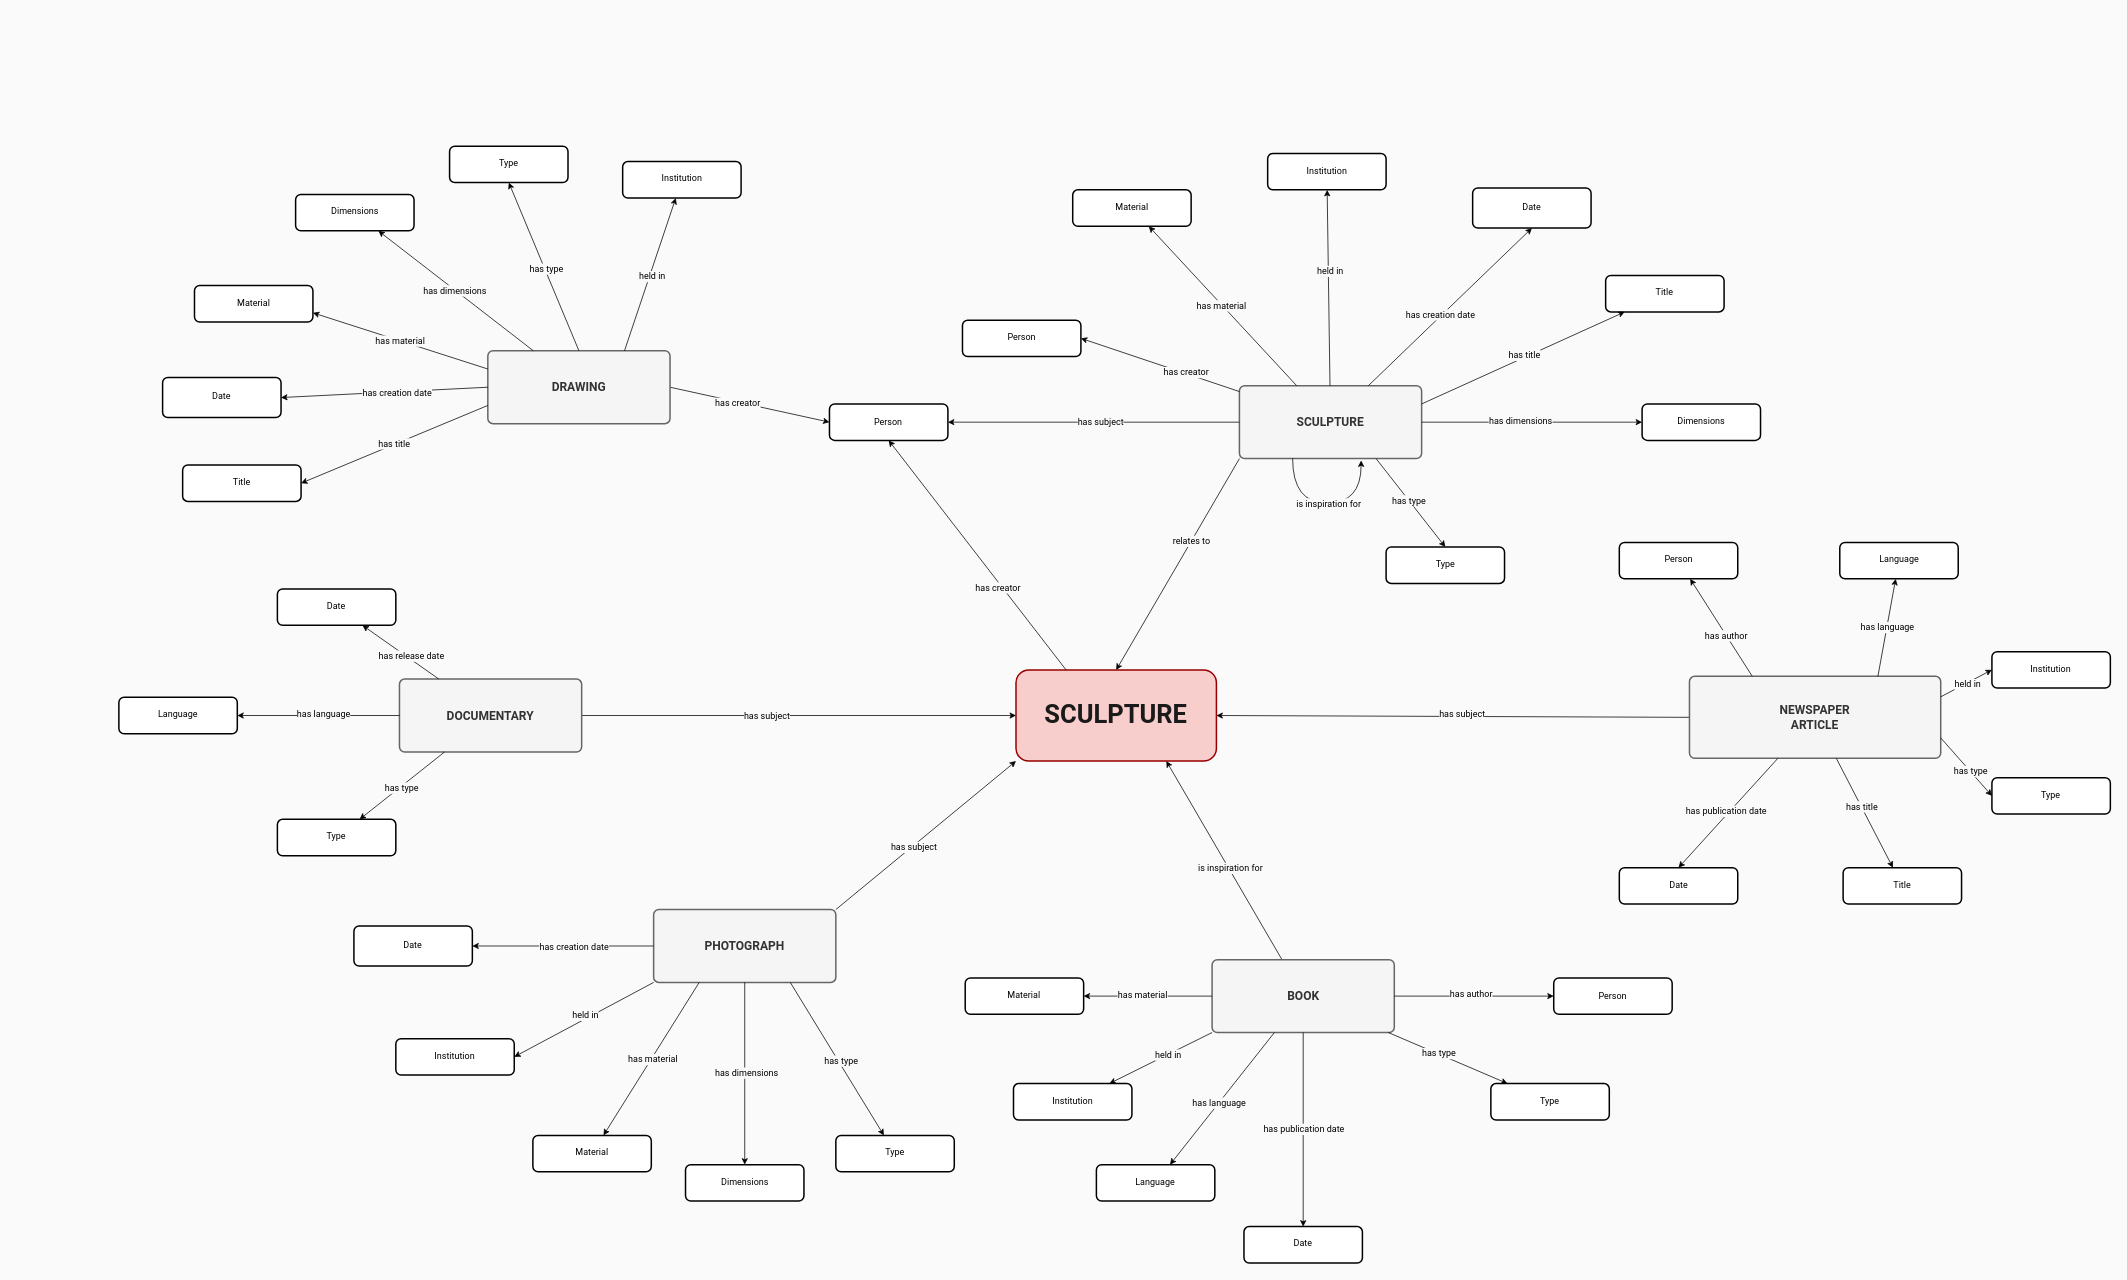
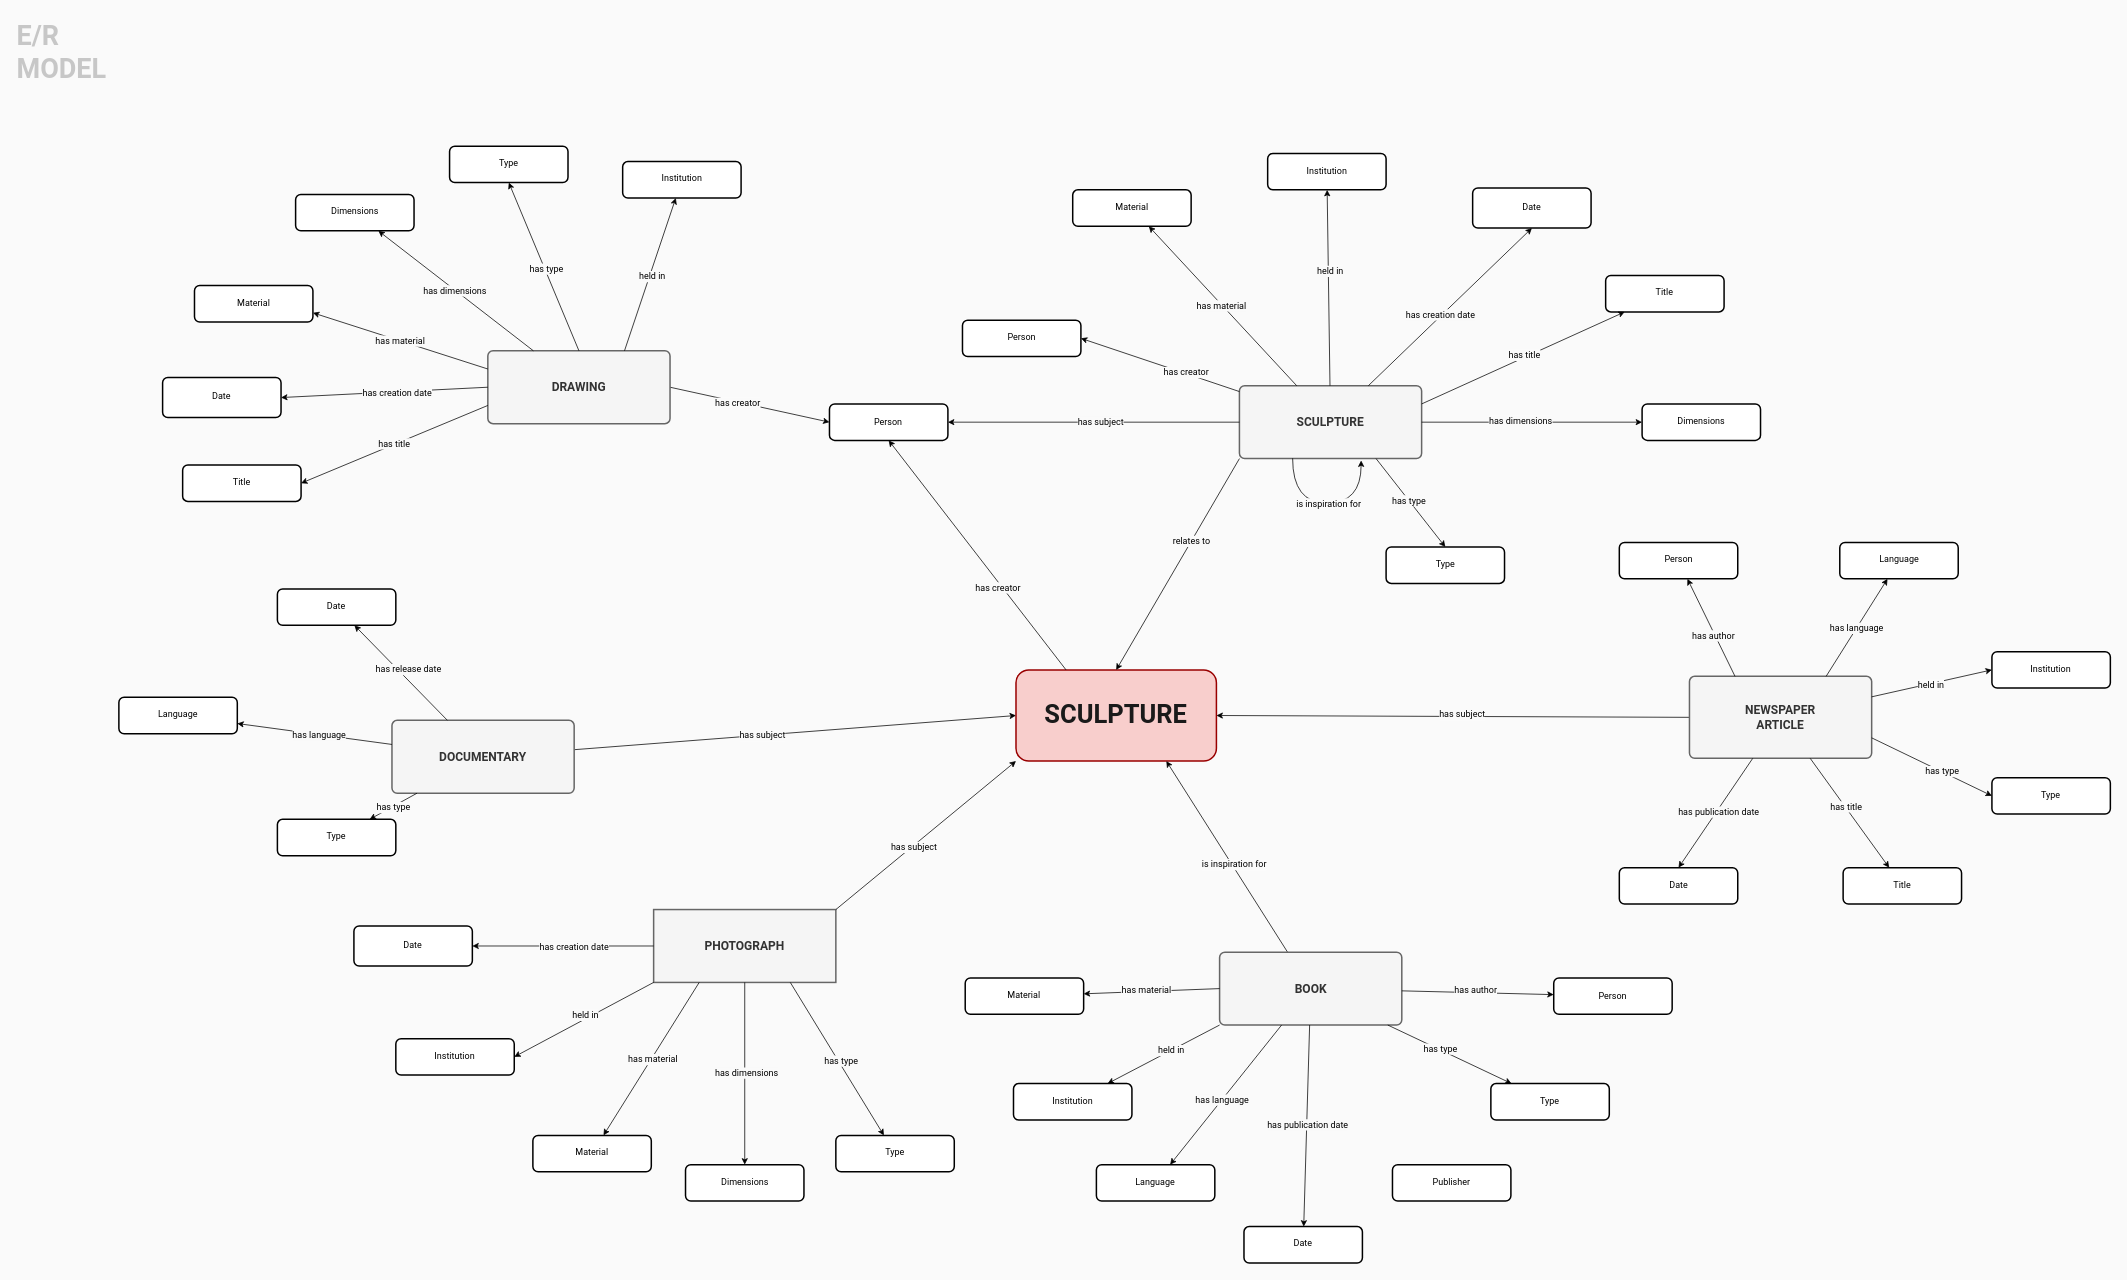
+ <mxCell id="3" value="&lt;div style=&quot;font-size: 36px;&quot;&gt;E/R&lt;/div&gt;&lt;div style=&quot;font-size: 36px;&quot;&gt;&lt;font style=&quot;font-size: 36px;&quot;&gt;MODEL&lt;/font&gt;&lt;/div&gt;" style="text;html=1;resizable=0;autosize=1;align=left;verticalAlign=middle;points=[];fillColor=none;strokeColor=none;rounded=0;shadow=0;glass=1;sketch=0;fillStyle=auto;fontFamily=Roboto;fontSource=https%3A%2F%2Ffonts.googleapis.com%2Fcss%3Ffamily%3DRoboto;fontSize=26;fontStyle=1;fontColor=#C7C7C7;" parent="1" vertex="1"><mxGeometry x="20" y="20" width="141" height="98" as="geometry" /></mxCell>
- <mxCell id="47" value="DOCUMENTARY" style="rounded=1;whiteSpace=wrap;html=1;absoluteArcSize=1;arcSize=14;strokeWidth=2;fontStyle=1;fontSize=16;fillColor=#f5f5f5;strokeColor=#666666;fontFamily=Roboto;fontSource=https%3A%2F%2Ffonts.googleapis.com%2Fcss%3Ffamily%3DRoboto;spacing=0;spacingBottom=3;fontColor=#333333;perimeterSpacing=0;shadow=0;spacingLeft=3;spacingRight=3;spacingTop=2;" parent="1" vertex="1"><mxGeometry x="532.124" y="904.589" width="242.938" height="97.175" as="geometry" /></mxCell>
+ <mxCell id="47" value="DOCUMENTARY" style="rounded=1;whiteSpace=wrap;html=1;absoluteArcSize=1;arcSize=14;strokeWidth=2;fontStyle=1;fontSize=16;fillColor=#f5f5f5;strokeColor=#666666;fontFamily=Roboto;fontSource=https%3A%2F%2Ffonts.googleapis.com%2Fcss%3Ffamily%3DRoboto;spacing=0;spacingBottom=3;fontColor=#333333;perimeterSpacing=0;shadow=0;spacingLeft=3;spacingRight=3;spacingTop=2;" parent="1" vertex="1"><mxGeometry x="522.124" y="959.589" width="242.938" height="97.175" as="geometry" /></mxCell>
- <mxCell id="73" value="NEWSPAPER&lt;br&gt;ARTICLE" style="rounded=1;whiteSpace=wrap;html=1;absoluteArcSize=1;arcSize=14;strokeWidth=2;fontSize=16;fontStyle=1;fillColor=#f5f5f5;strokeColor=#666666;fontColor=#333333;fontFamily=Roboto;fontSource=https%3A%2F%2Ffonts.googleapis.com%2Fcss%3Ffamily%3DRoboto;spacing=0;spacingBottom=3;perimeterSpacing=0;shadow=0;sketch=0;padding=10;spacingLeft=3;spacingRight=3;spacingTop=2;" parent="1" vertex="1"><mxGeometry x="2252.124" y="900.945" width="335" height="109.321" as="geometry" /></mxCell>
+ <mxCell id="73" value="NEWSPAPER&lt;br&gt;ARTICLE" style="rounded=1;whiteSpace=wrap;html=1;absoluteArcSize=1;arcSize=14;strokeWidth=2;fontSize=16;fontStyle=1;fillColor=#f5f5f5;strokeColor=#666666;fontColor=#333333;fontFamily=Roboto;fontSource=https%3A%2F%2Ffonts.googleapis.com%2Fcss%3Ffamily%3DRoboto;spacing=0;spacingBottom=3;perimeterSpacing=0;shadow=0;sketch=0;padding=10;spacingLeft=3;spacingRight=3;spacingTop=2;" parent="1" vertex="1"><mxGeometry x="2252.124" y="900.945" width="242.938" height="109.321" as="geometry" /></mxCell>
- <mxCell id="110" value="PHOTOGRAPH" style="rounded=1;whiteSpace=wrap;html=1;absoluteArcSize=1;arcSize=14;strokeWidth=2;fontStyle=1;fontSize=16;fillColor=#f5f5f5;strokeColor=#666666;fontFamily=Roboto;fontSource=https%3A%2F%2Ffonts.googleapis.com%2Fcss%3Ffamily%3DRoboto;spacing=0;spacingBottom=3;fontColor=#333333;perimeterSpacing=0;shadow=0;spacingLeft=3;spacingRight=3;spacingTop=2;" parent="1" vertex="1"><mxGeometry x="871.022" y="1211.903" width="242.938" height="97.175" as="geometry" /></mxCell>
+ <mxCell id="110" value="PHOTOGRAPH" style="whiteSpace=wrap;html=1;absoluteArcSize=1;arcSize=14;strokeWidth=2;fontStyle=1;fontSize=16;fillColor=#f5f5f5;strokeColor=#666666;fontFamily=Roboto;fontSource=https%3A%2F%2Ffonts.googleapis.com%2Fcss%3Ffamily%3DRoboto;spacing=0;spacingBottom=3;fontColor=#333333;perimeterSpacing=0;shadow=0;spacingLeft=3;spacingRight=3;spacingTop=2;rounded=0;" parent="1" vertex="1"><mxGeometry x="871.022" y="1211.903" width="242.938" height="97.175" as="geometry" /></mxCell>
- <mxCell id="56" value="BOOK" style="rounded=1;whiteSpace=wrap;html=1;absoluteArcSize=1;arcSize=14;strokeWidth=2;fontSize=16;fontStyle=1;fillColor=#f5f5f5;strokeColor=#666666;fontFamily=Roboto;fontSource=https%3A%2F%2Ffonts.googleapis.com%2Fcss%3Ffamily%3DRoboto;spacing=0;spacingBottom=3;fontColor=#333333;perimeterSpacing=0;shadow=0;sketch=0;padding=10;spacingLeft=3;spacingRight=3;spacingTop=2;" parent="1" vertex="1"><mxGeometry x="1615.627" y="1278.711" width="242.938" height="97.175" as="geometry" /></mxCell>
+ <mxCell id="56" value="BOOK" style="rounded=1;whiteSpace=wrap;html=1;absoluteArcSize=1;arcSize=14;strokeWidth=2;fontSize=16;fontStyle=1;fillColor=#f5f5f5;strokeColor=#666666;fontFamily=Roboto;fontSource=https%3A%2F%2Ffonts.googleapis.com%2Fcss%3Ffamily%3DRoboto;spacing=0;spacingBottom=3;fontColor=#333333;perimeterSpacing=0;shadow=0;sketch=0;padding=10;spacingLeft=3;spacingRight=3;spacingTop=2;" parent="1" vertex="1"><mxGeometry x="1625.627" y="1268.711" width="242.938" height="97.175" as="geometry" /></mxCell>
+ <mxCell id="69" value="Publisher" style="rounded=1;whiteSpace=wrap;html=1;absoluteArcSize=1;arcSize=14;strokeWidth=2;fontFamily=Roboto;fontSource=https%3A%2F%2Ffonts.googleapis.com%2Fcss%3Ffamily%3DRoboto;spacing=0;spacingBottom=3;spacingLeft=3;spacingRight=3;" parent="1" vertex="1"><mxGeometry x="1856.135" y="1552.014" width="157.91" height="48.587" as="geometry" /></mxCell>
